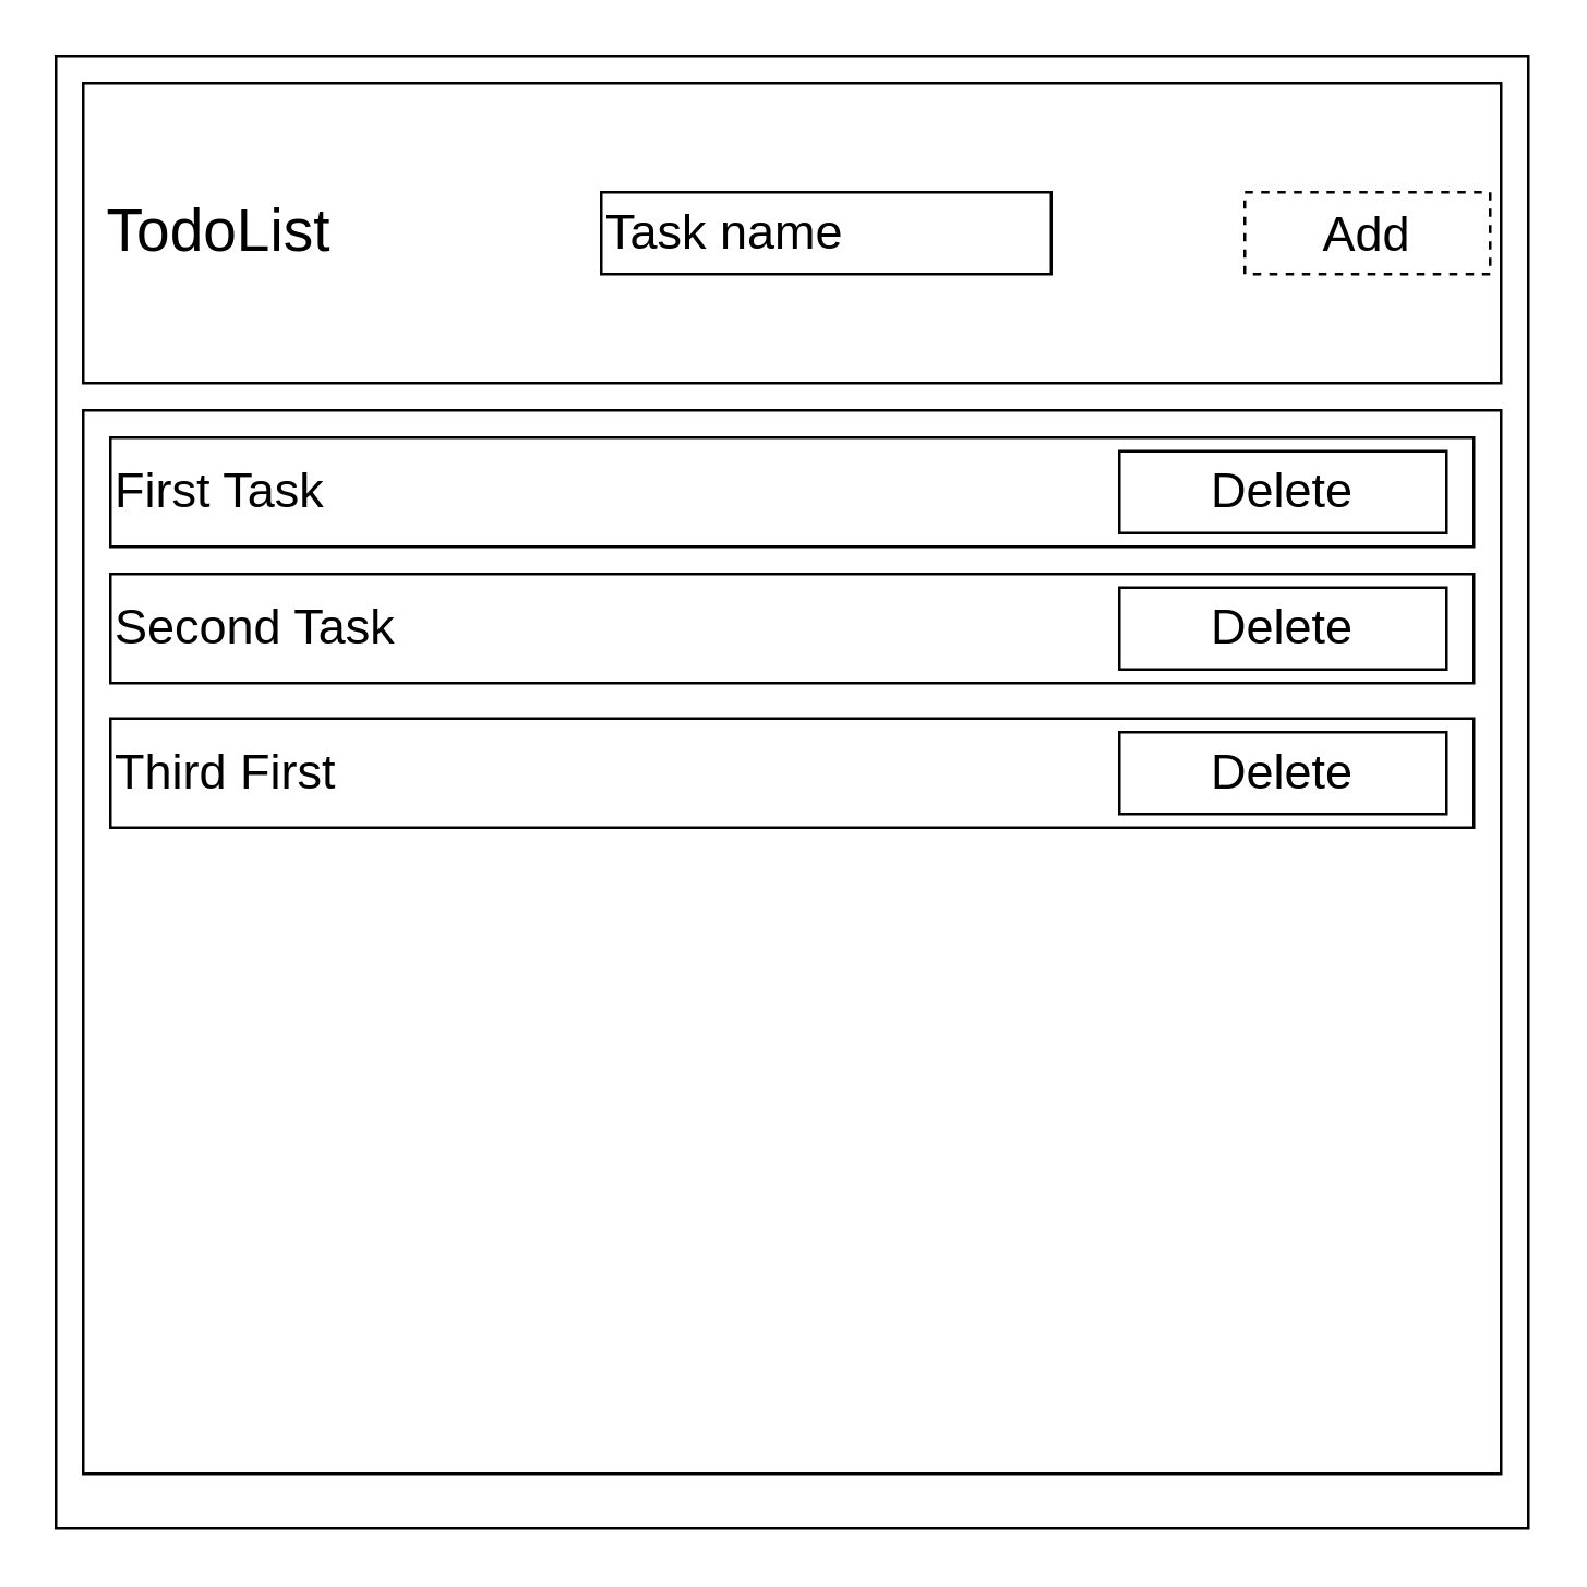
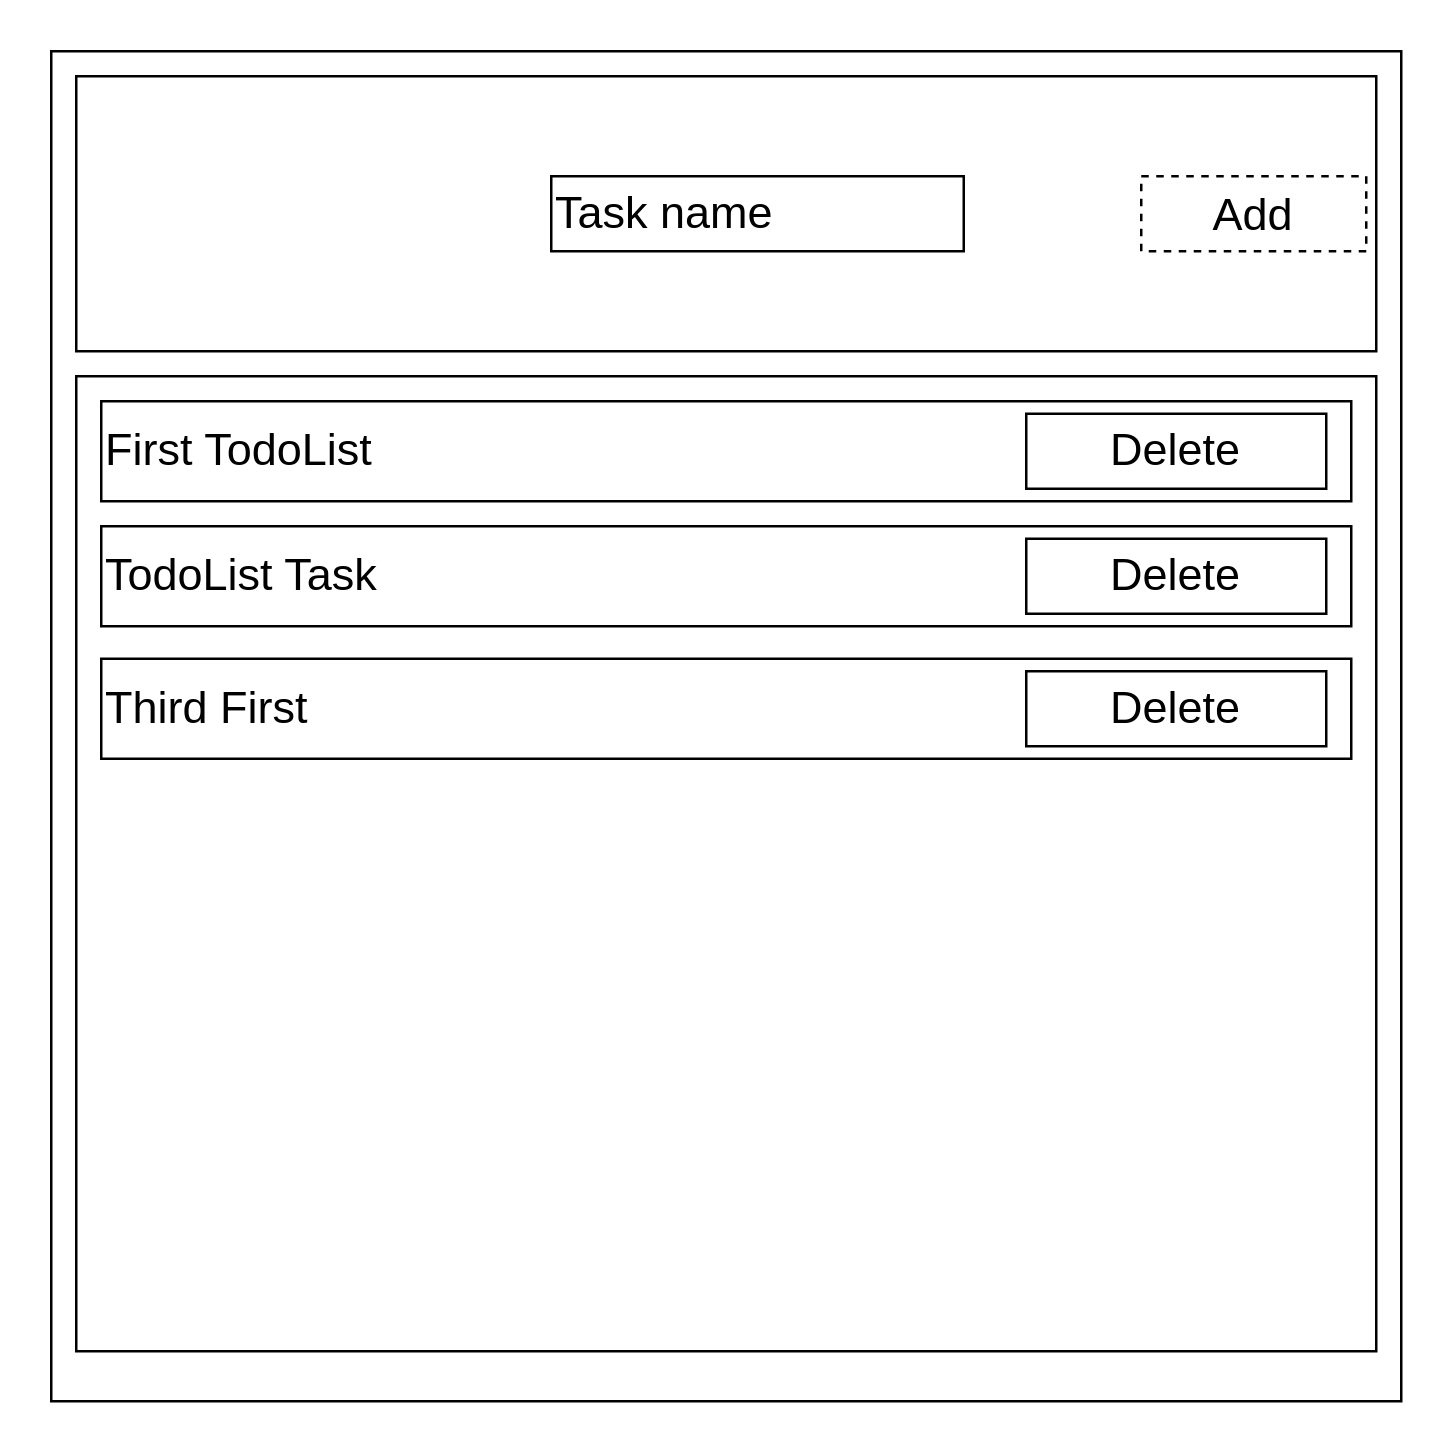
- <mxCell id="4" value="&lt;font style=&quot;font-size: 22px;&quot;&gt;TodoList&lt;/font&gt;" style="text;html=1;strokeColor=none;fillColor=none;align=center;verticalAlign=middle;whiteSpace=wrap;rounded=0;" vertex="1" parent="1"><mxGeometry x="50" y="70" width="60" height="30" as="geometry" /></mxCell>
- <mxCell id="8" value="&lt;div align=&quot;left&quot;&gt;First Task&lt;/div&gt;" style="rounded=0;whiteSpace=wrap;html=1;fontSize=18;align=left;" vertex="1" parent="1"><mxGeometry x="40" y="160" width="500" height="40" as="geometry" /></mxCell>
+ <mxCell id="8" value="&lt;div align=&quot;left&quot;&gt;First TodoList&lt;/div&gt;" style="rounded=0;whiteSpace=wrap;html=1;fontSize=18;align=left;" vertex="1" parent="1"><mxGeometry x="40" y="160" width="500" height="40" as="geometry" /></mxCell>
- <mxCell id="9" value="&lt;div align=&quot;left&quot;&gt;Second Task&lt;br&gt;&lt;/div&gt;" style="rounded=0;whiteSpace=wrap;html=1;fontSize=18;align=left;" vertex="1" parent="1"><mxGeometry x="40" y="210" width="500" height="40" as="geometry" /></mxCell>
+ <mxCell id="9" value="&lt;div align=&quot;left&quot;&gt;TodoList Task&lt;br&gt;&lt;/div&gt;" style="rounded=0;whiteSpace=wrap;html=1;fontSize=18;align=left;" vertex="1" parent="1"><mxGeometry x="40" y="210" width="500" height="40" as="geometry" /></mxCell>
